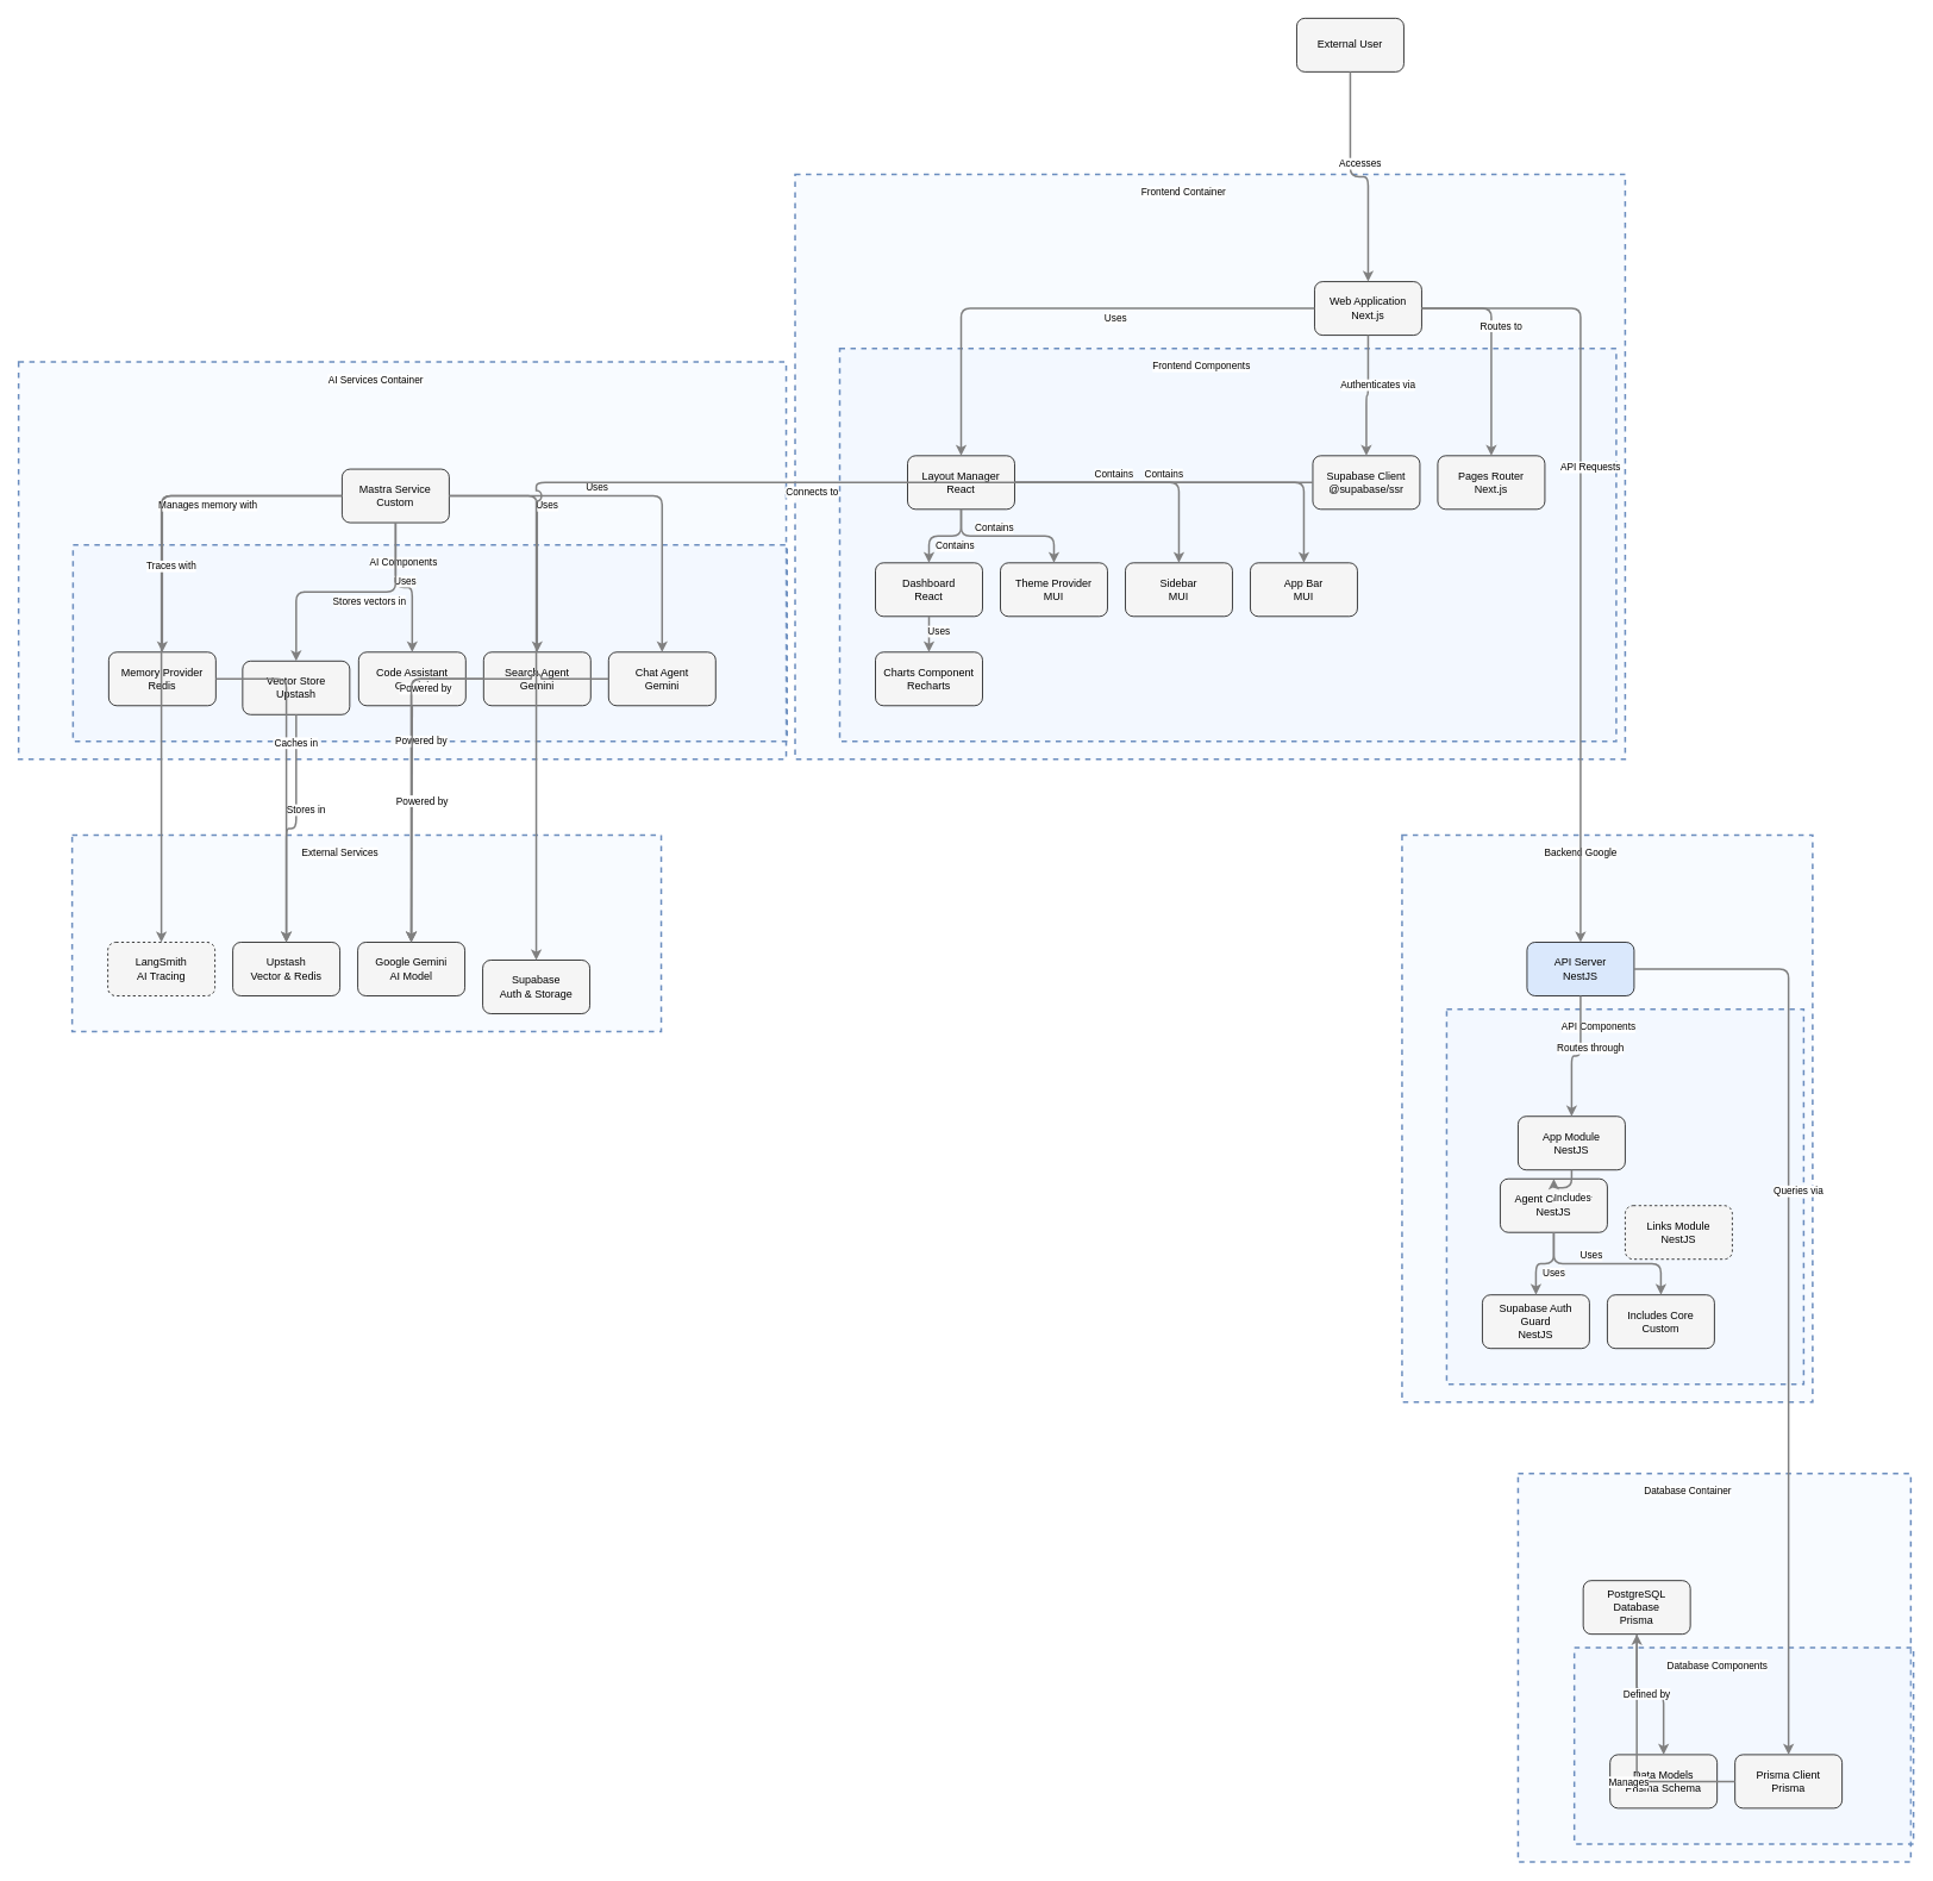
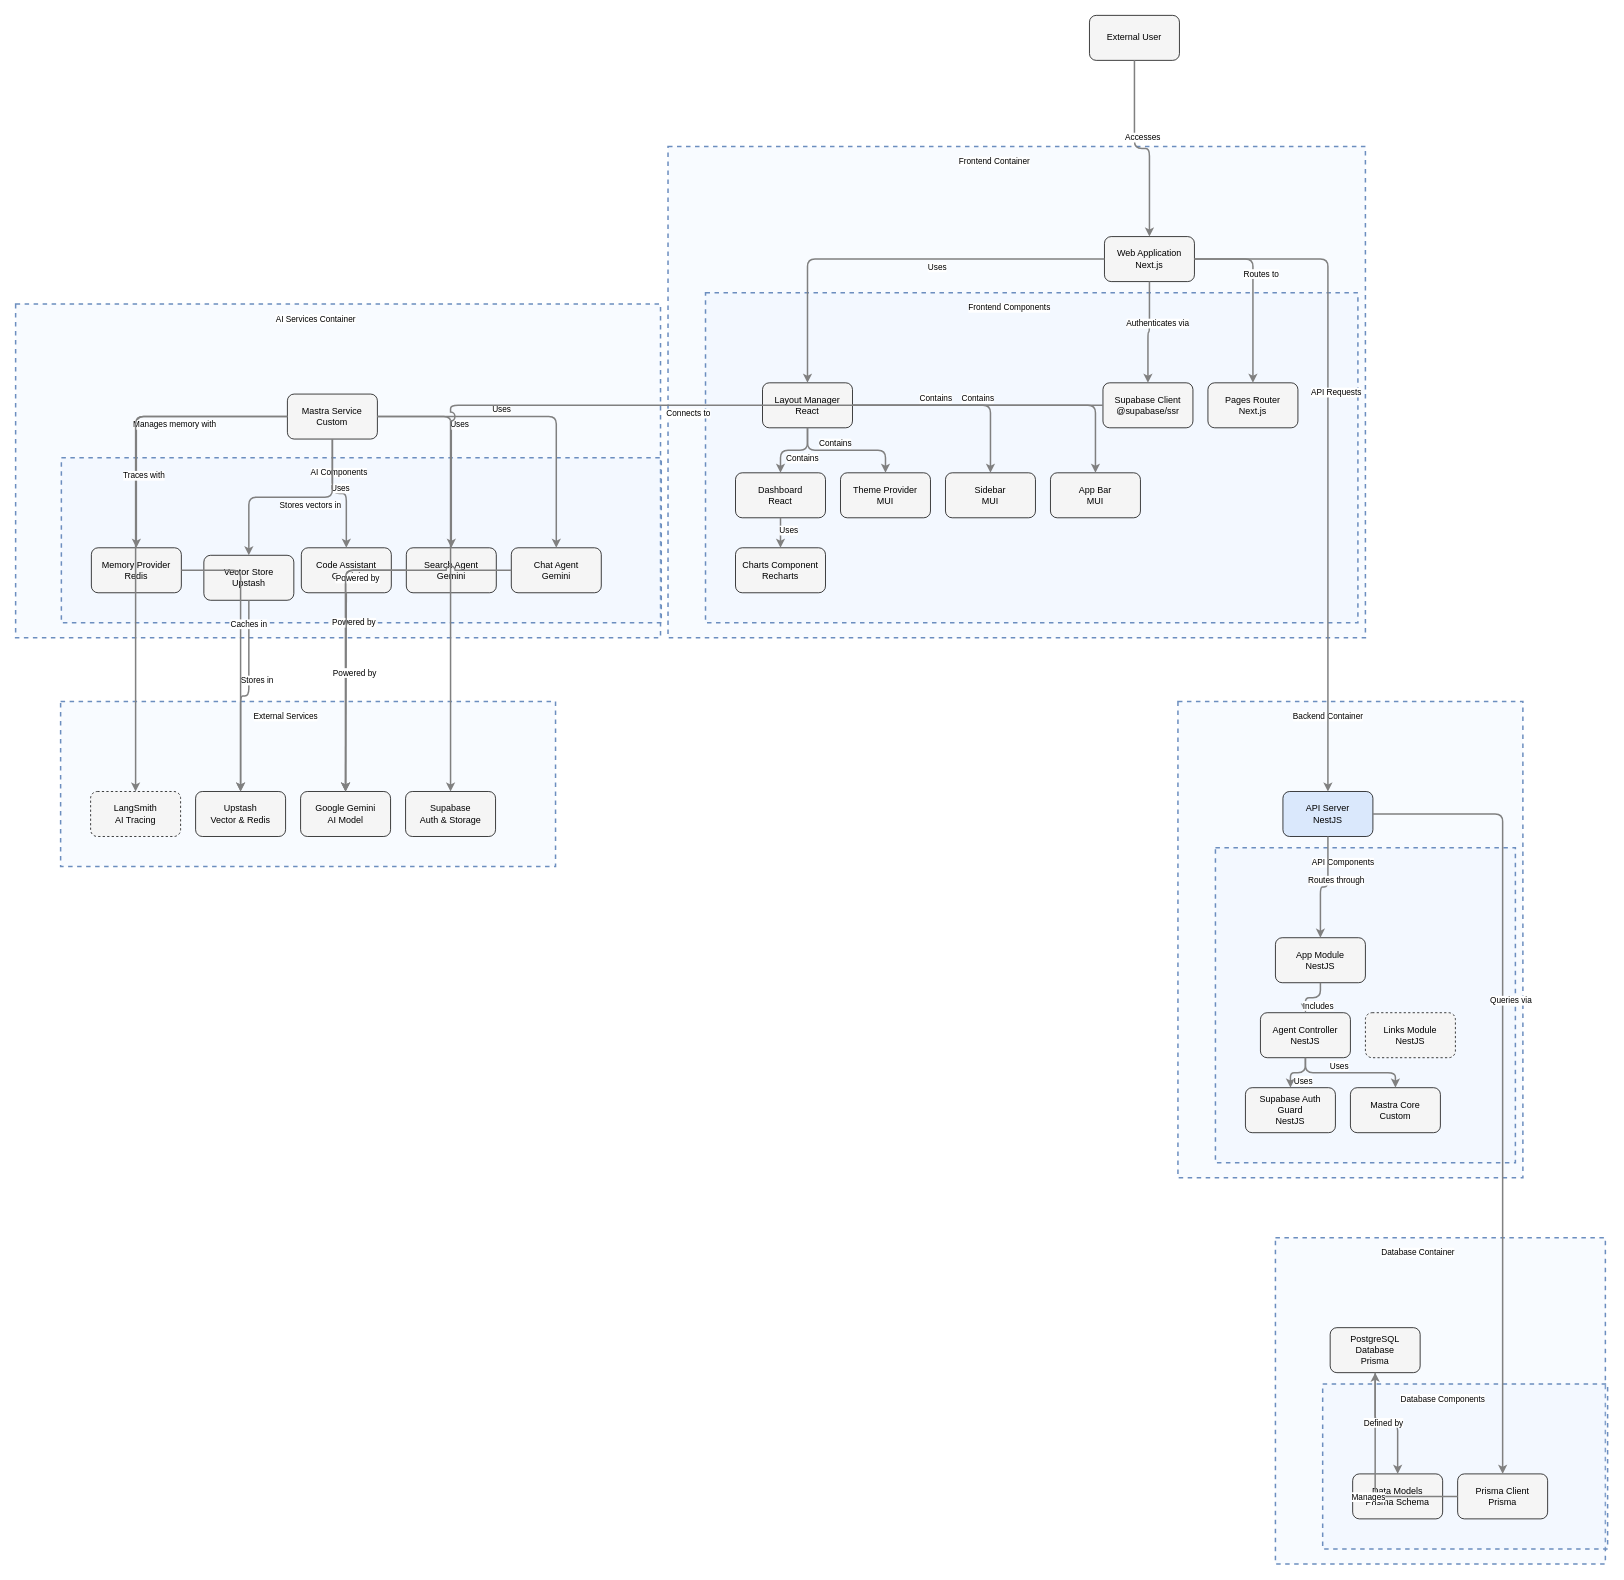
- <mxCell id="17" value="Backend Google" style="edgeLabel;html=1;align=center;verticalAlign=middle;resizable=0;labelBackgroundColor=white;spacing=5" vertex="1" parent="1"><mxGeometry x="1578" y="943" width="384" height="24" as="geometry" /></mxCell>
+ <mxCell id="17" value="Backend Container" style="edgeLabel;html=1;align=center;verticalAlign=middle;resizable=0;labelBackgroundColor=white;spacing=5" vertex="1" parent="1"><mxGeometry x="1578" y="943" width="384" height="24" as="geometry" /></mxCell>
- <mxCell id="45" value="Supabase&lt;br&gt;Auth &amp;amp; Storage" style="rounded=1;whiteSpace=wrap;html=1;fillColor=#f5f5f5" vertex="1" parent="10"><mxGeometry x="460" y="140" width="120" height="60" as="geometry" /></mxCell>
+ <mxCell id="45" value="Supabase&lt;br&gt;Auth &amp;amp; Storage" style="rounded=1;whiteSpace=wrap;html=1;fillColor=#f5f5f5" vertex="1" parent="10"><mxGeometry x="460" y="120" width="120" height="60" as="geometry" /></mxCell>
- <mxCell id="33" value="Agent Controller&lt;br&gt;NestJS" style="rounded=1;whiteSpace=wrap;html=1;fillColor=#f5f5f5" vertex="1" parent="6"><mxGeometry x="60" y="190" width="120" height="60" as="geometry" /></mxCell>
+ <mxCell id="33" value="Agent Controller&lt;br&gt;NestJS" style="rounded=1;whiteSpace=wrap;html=1;fillColor=#f5f5f5" vertex="1" parent="6"><mxGeometry x="60" y="220" width="120" height="60" as="geometry" /></mxCell>
- <mxCell id="34" value="Includes Core&lt;br&gt;Custom" style="rounded=1;whiteSpace=wrap;html=1;fillColor=#f5f5f5" vertex="1" parent="6"><mxGeometry x="180" y="320" width="120" height="60" as="geometry" /></mxCell>
+ <mxCell id="34" value="Mastra Core&lt;br&gt;Custom" style="rounded=1;whiteSpace=wrap;html=1;fillColor=#f5f5f5" vertex="1" parent="6"><mxGeometry x="180" y="320" width="120" height="60" as="geometry" /></mxCell>
